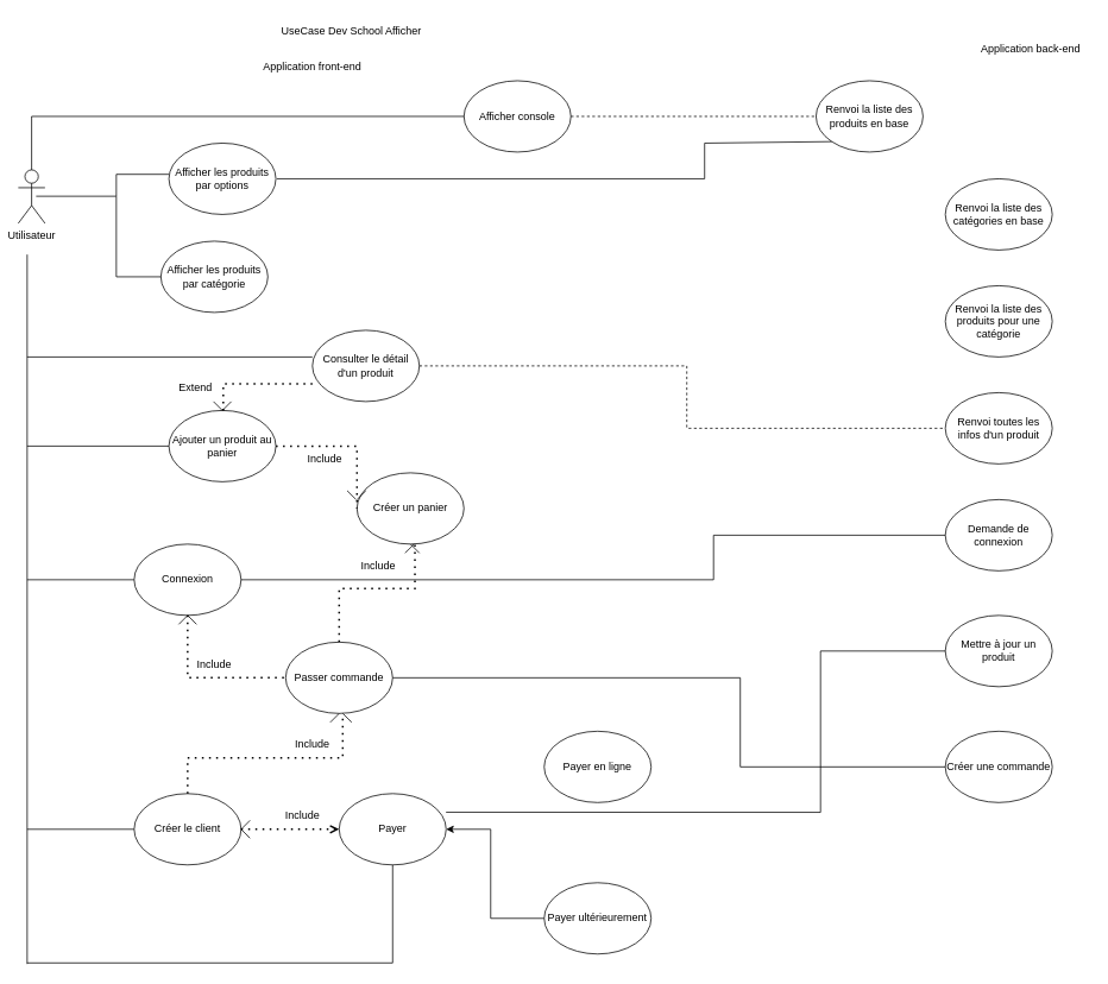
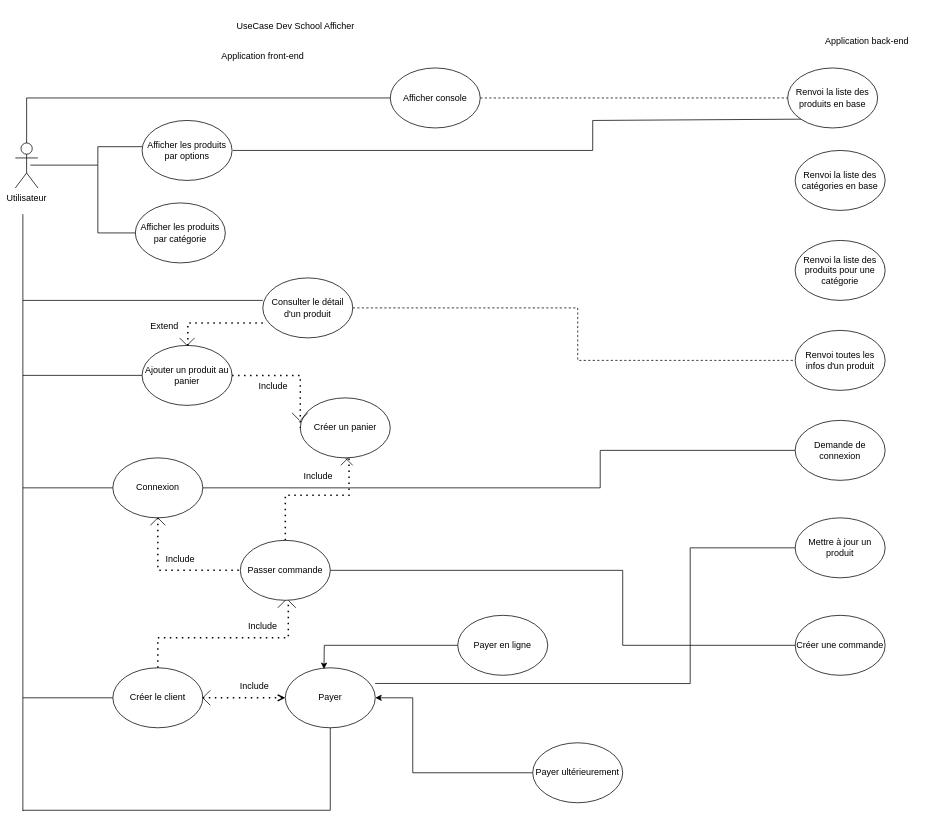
- <mxCell id="53" value="Renvoi la liste des produits en base" style="ellipse;whiteSpace=wrap;html=1;" vertex="1" parent="1"><mxGeometry x="915" y="90" width="120" height="80" as="geometry" /></mxCell>
+ <mxCell id="53" value="Renvoi la liste des produits en base" style="ellipse;whiteSpace=wrap;html=1;" vertex="1" parent="1"><mxGeometry x="1050" y="90" width="120" height="80" as="geometry" /></mxCell>
+ <mxCell id="42" value="" style="endArrow=classic;html=1;rounded=0;exitX=0;exitY=0.5;exitDx=0;exitDy=0;entryX=0.43;entryY=0.02;entryDx=0;entryDy=0;entryPerimeter=0;" edge="1" parent="1" source="14" target="13"><mxGeometry width="50" height="50" relative="1" as="geometry"><mxPoint x="340" y="970" as="sourcePoint" /><mxPoint x="390" y="920" as="targetPoint" /><Array as="points"><mxPoint x="432" y="860" /></Array></mxGeometry></mxCell>
- <mxCell id="15" value="Payer ultérieurement" style="ellipse;whiteSpace=wrap;html=1;" vertex="1" parent="1"><mxGeometry x="610" y="990" width="120" height="80" as="geometry" /></mxCell>
+ <mxCell id="15" value="Payer ultérieurement" style="ellipse;whiteSpace=wrap;html=1;" vertex="1" parent="1"><mxGeometry x="710" y="990" width="120" height="80" as="geometry" /></mxCell>
